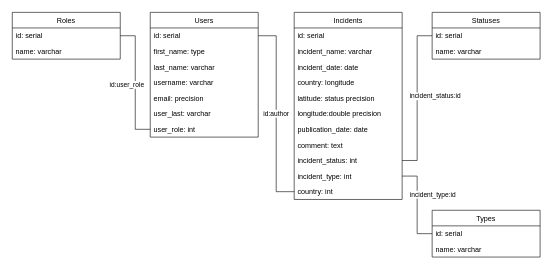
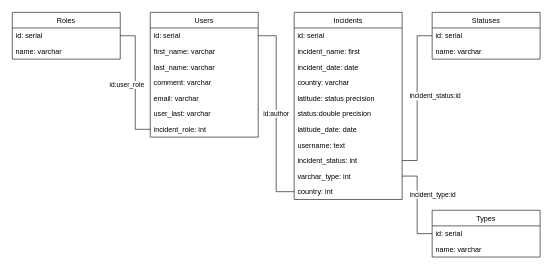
- <mxCell id="4" value="first_name: type" style="text;strokeColor=none;fillColor=none;align=left;verticalAlign=top;spacingLeft=4;spacingRight=4;overflow=hidden;rotatable=0;points=[[0,0.5],[1,0.5]];portConstraint=eastwest;" vertex="1" parent="2"><mxGeometry y="52" width="180" height="26" as="geometry" /></mxCell>
+ <mxCell id="4" value="first_name: varchar" style="text;strokeColor=none;fillColor=none;align=left;verticalAlign=top;spacingLeft=4;spacingRight=4;overflow=hidden;rotatable=0;points=[[0,0.5],[1,0.5]];portConstraint=eastwest;" vertex="1" parent="2"><mxGeometry y="52" width="180" height="26" as="geometry" /></mxCell>
- <mxCell id="12" value="incident_name: varchar" style="text;strokeColor=none;fillColor=none;align=left;verticalAlign=top;spacingLeft=4;spacingRight=4;overflow=hidden;rotatable=0;points=[[0,0.5],[1,0.5]];portConstraint=eastwest;" vertex="1" parent="10"><mxGeometry y="52" width="180" height="26" as="geometry" /></mxCell>
+ <mxCell id="12" value="incident_name: first" style="text;strokeColor=none;fillColor=none;align=left;verticalAlign=top;spacingLeft=4;spacingRight=4;overflow=hidden;rotatable=0;points=[[0,0.5],[1,0.5]];portConstraint=eastwest;" vertex="1" parent="10"><mxGeometry y="52" width="180" height="26" as="geometry" /></mxCell>
- <mxCell id="6" value="username: varchar&#10;" style="text;strokeColor=none;fillColor=none;align=left;verticalAlign=top;spacingLeft=4;spacingRight=4;overflow=hidden;rotatable=0;points=[[0,0.5],[1,0.5]];portConstraint=eastwest;" vertex="1" parent="2"><mxGeometry y="104" width="180" height="26" as="geometry" /></mxCell>
+ <mxCell id="6" value="comment: varchar&#10;" style="text;strokeColor=none;fillColor=none;align=left;verticalAlign=top;spacingLeft=4;spacingRight=4;overflow=hidden;rotatable=0;points=[[0,0.5],[1,0.5]];portConstraint=eastwest;" vertex="1" parent="2"><mxGeometry y="104" width="180" height="26" as="geometry" /></mxCell>
- <mxCell id="14" value="country: longitude" style="text;strokeColor=none;fillColor=none;align=left;verticalAlign=top;spacingLeft=4;spacingRight=4;overflow=hidden;rotatable=0;points=[[0,0.5],[1,0.5]];portConstraint=eastwest;" vertex="1" parent="10"><mxGeometry y="104" width="180" height="26" as="geometry" /></mxCell>
+ <mxCell id="14" value="country: varchar" style="text;strokeColor=none;fillColor=none;align=left;verticalAlign=top;spacingLeft=4;spacingRight=4;overflow=hidden;rotatable=0;points=[[0,0.5],[1,0.5]];portConstraint=eastwest;" vertex="1" parent="10"><mxGeometry y="104" width="180" height="26" as="geometry" /></mxCell>
- <mxCell id="7" value="email: precision" style="text;strokeColor=none;fillColor=none;align=left;verticalAlign=top;spacingLeft=4;spacingRight=4;overflow=hidden;rotatable=0;points=[[0,0.5],[1,0.5]];portConstraint=eastwest;" vertex="1" parent="2"><mxGeometry y="130" width="180" height="26" as="geometry" /></mxCell>
+ <mxCell id="7" value="email: varchar" style="text;strokeColor=none;fillColor=none;align=left;verticalAlign=top;spacingLeft=4;spacingRight=4;overflow=hidden;rotatable=0;points=[[0,0.5],[1,0.5]];portConstraint=eastwest;" vertex="1" parent="2"><mxGeometry y="130" width="180" height="26" as="geometry" /></mxCell>
- <mxCell id="16" value="longitude:double precision" style="text;strokeColor=none;fillColor=none;align=left;verticalAlign=top;spacingLeft=4;spacingRight=4;overflow=hidden;rotatable=0;points=[[0,0.5],[1,0.5]];portConstraint=eastwest;" vertex="1" parent="10"><mxGeometry y="156" width="180" height="26" as="geometry" /></mxCell>
+ <mxCell id="16" value="status:double precision" style="text;strokeColor=none;fillColor=none;align=left;verticalAlign=top;spacingLeft=4;spacingRight=4;overflow=hidden;rotatable=0;points=[[0,0.5],[1,0.5]];portConstraint=eastwest;" vertex="1" parent="10"><mxGeometry y="156" width="180" height="26" as="geometry" /></mxCell>
- <mxCell id="9" value="user_role: int" style="text;strokeColor=none;fillColor=none;align=left;verticalAlign=top;spacingLeft=4;spacingRight=4;overflow=hidden;rotatable=0;points=[[0,0.5],[1,0.5]];portConstraint=eastwest;" vertex="1" parent="2"><mxGeometry y="182" width="180" height="26" as="geometry" /></mxCell>
+ <mxCell id="9" value="incident_role: int" style="text;strokeColor=none;fillColor=none;align=left;verticalAlign=top;spacingLeft=4;spacingRight=4;overflow=hidden;rotatable=0;points=[[0,0.5],[1,0.5]];portConstraint=eastwest;" vertex="1" parent="2"><mxGeometry y="182" width="180" height="26" as="geometry" /></mxCell>
- <mxCell id="17" value="publication_date: date" style="text;strokeColor=none;fillColor=none;align=left;verticalAlign=top;spacingLeft=4;spacingRight=4;overflow=hidden;rotatable=0;points=[[0,0.5],[1,0.5]];portConstraint=eastwest;" vertex="1" parent="10"><mxGeometry y="182" width="180" height="26" as="geometry" /></mxCell>
+ <mxCell id="17" value="latitude_date: date" style="text;strokeColor=none;fillColor=none;align=left;verticalAlign=top;spacingLeft=4;spacingRight=4;overflow=hidden;rotatable=0;points=[[0,0.5],[1,0.5]];portConstraint=eastwest;" vertex="1" parent="10"><mxGeometry y="182" width="180" height="26" as="geometry" /></mxCell>
- <mxCell id="18" value="comment: text" style="text;strokeColor=none;fillColor=none;align=left;verticalAlign=top;spacingLeft=4;spacingRight=4;overflow=hidden;rotatable=0;points=[[0,0.5],[1,0.5]];portConstraint=eastwest;" vertex="1" parent="10"><mxGeometry y="208" width="180" height="26" as="geometry" /></mxCell>
+ <mxCell id="18" value="username: text" style="text;strokeColor=none;fillColor=none;align=left;verticalAlign=top;spacingLeft=4;spacingRight=4;overflow=hidden;rotatable=0;points=[[0,0.5],[1,0.5]];portConstraint=eastwest;" vertex="1" parent="10"><mxGeometry y="208" width="180" height="26" as="geometry" /></mxCell>
- <mxCell id="20" value="incident_type: int" style="text;strokeColor=none;fillColor=none;align=left;verticalAlign=top;spacingLeft=4;spacingRight=4;overflow=hidden;rotatable=0;points=[[0,0.5],[1,0.5]];portConstraint=eastwest;" vertex="1" parent="10"><mxGeometry y="260" width="180" height="26" as="geometry" /></mxCell>
+ <mxCell id="20" value="varchar_type: int" style="text;strokeColor=none;fillColor=none;align=left;verticalAlign=top;spacingLeft=4;spacingRight=4;overflow=hidden;rotatable=0;points=[[0,0.5],[1,0.5]];portConstraint=eastwest;" vertex="1" parent="10"><mxGeometry y="260" width="180" height="26" as="geometry" /></mxCell>
